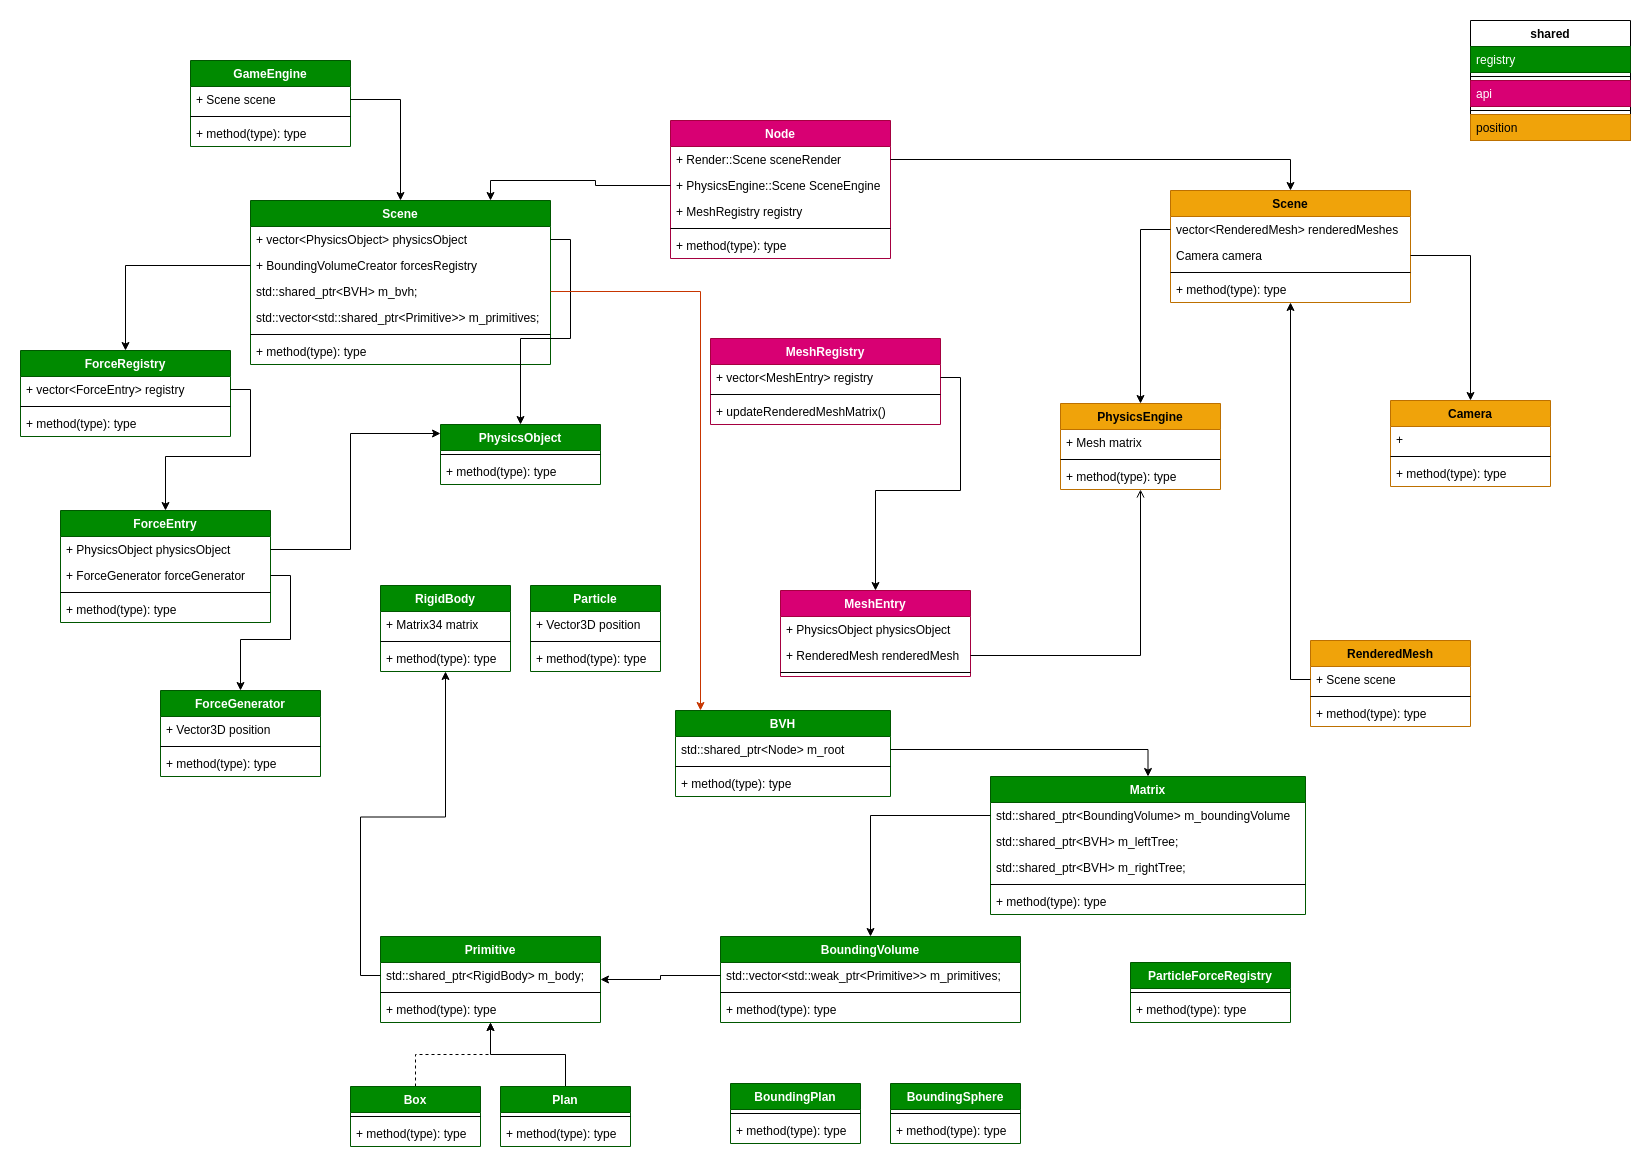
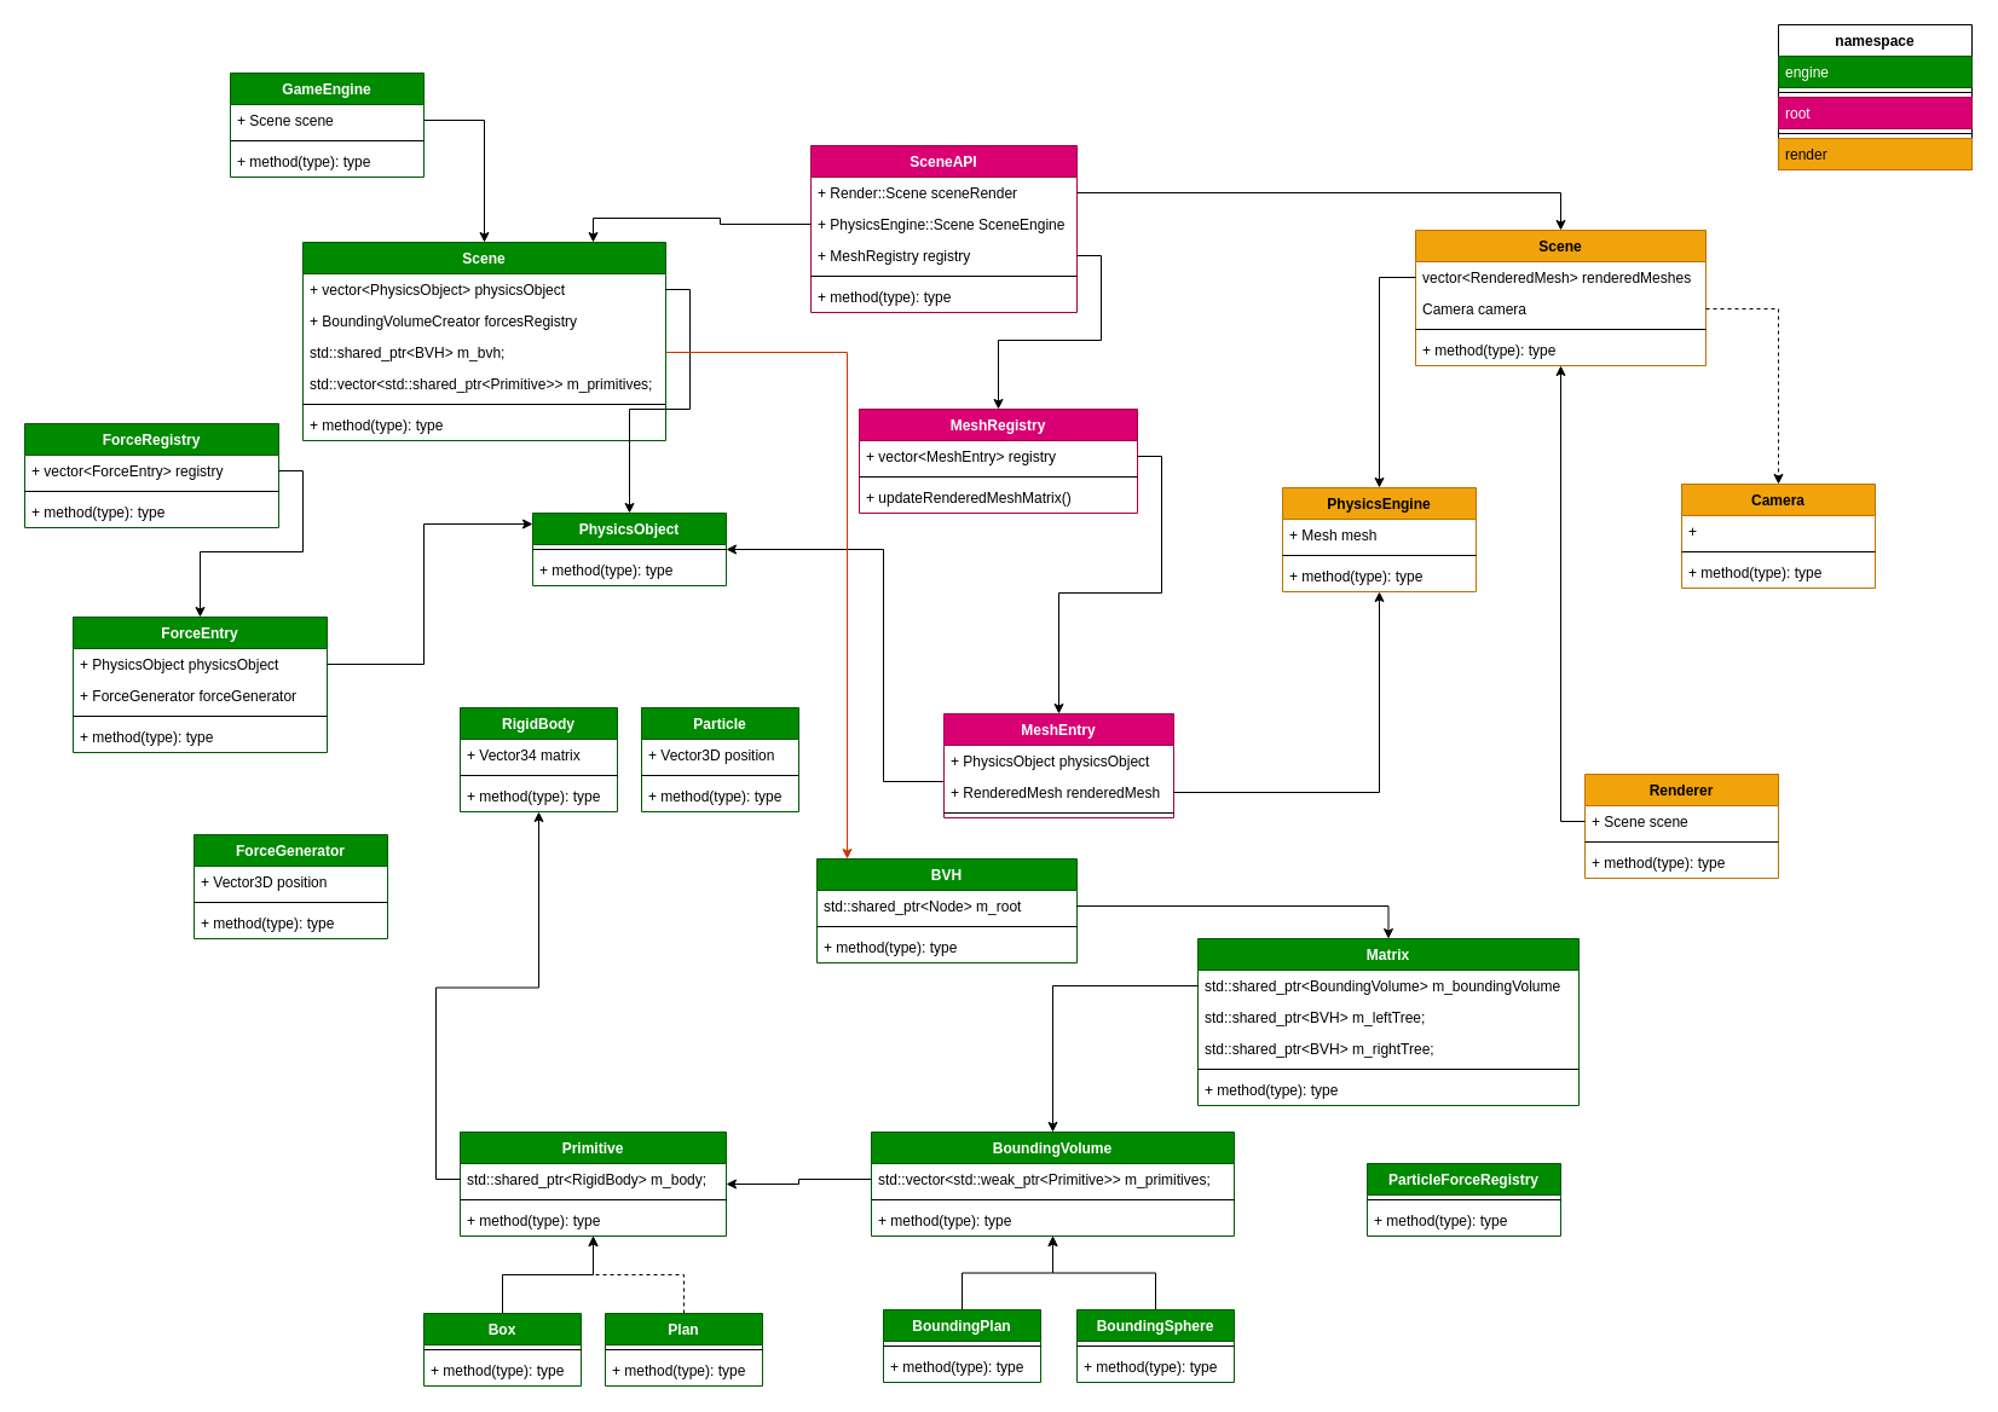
- <mxCell id="75" value="shared" style="swimlane;fontStyle=1;align=center;verticalAlign=top;childLayout=stackLayout;horizontal=1;startSize=26;horizontalStack=0;resizeParent=1;resizeParentMax=0;resizeLast=0;collapsible=1;marginBottom=0;" parent="1" vertex="1"><mxGeometry x="1470" y="20" width="160" height="120" as="geometry" /></mxCell>
+ <mxCell id="75" value="namespace" style="swimlane;fontStyle=1;align=center;verticalAlign=top;childLayout=stackLayout;horizontal=1;startSize=26;horizontalStack=0;resizeParent=1;resizeParentMax=0;resizeLast=0;collapsible=1;marginBottom=0;" parent="1" vertex="1"><mxGeometry x="1470" y="20" width="160" height="120" as="geometry" /></mxCell>
- <mxCell id="76" value="registry" style="text;strokeColor=#005700;fillColor=#008a00;align=left;verticalAlign=top;spacingLeft=4;spacingRight=4;overflow=hidden;rotatable=0;points=[[0,0.5],[1,0.5]];portConstraint=eastwest;fontColor=#ffffff;" parent="75" vertex="1"><mxGeometry y="26" width="160" height="26" as="geometry" /></mxCell>
+ <mxCell id="76" value="engine" style="text;strokeColor=#005700;fillColor=#008a00;align=left;verticalAlign=top;spacingLeft=4;spacingRight=4;overflow=hidden;rotatable=0;points=[[0,0.5],[1,0.5]];portConstraint=eastwest;fontColor=#ffffff;" parent="75" vertex="1"><mxGeometry y="26" width="160" height="26" as="geometry" /></mxCell>
- <mxCell id="78" value="api" style="text;strokeColor=#A50040;fillColor=#d80073;align=left;verticalAlign=top;spacingLeft=4;spacingRight=4;overflow=hidden;rotatable=0;points=[[0,0.5],[1,0.5]];portConstraint=eastwest;fontColor=#ffffff;" parent="75" vertex="1"><mxGeometry y="60" width="160" height="26" as="geometry" /></mxCell>
+ <mxCell id="78" value="root" style="text;strokeColor=#A50040;fillColor=#d80073;align=left;verticalAlign=top;spacingLeft=4;spacingRight=4;overflow=hidden;rotatable=0;points=[[0,0.5],[1,0.5]];portConstraint=eastwest;fontColor=#ffffff;" parent="75" vertex="1"><mxGeometry y="60" width="160" height="26" as="geometry" /></mxCell>
- <mxCell id="80" value="position" style="text;strokeColor=#BD7000;fillColor=#f0a30a;align=left;verticalAlign=top;spacingLeft=4;spacingRight=4;overflow=hidden;rotatable=0;points=[[0,0.5],[1,0.5]];portConstraint=eastwest;fontColor=#000000;" parent="75" vertex="1"><mxGeometry y="94" width="160" height="26" as="geometry" /></mxCell>
+ <mxCell id="80" value="render" style="text;strokeColor=#BD7000;fillColor=#f0a30a;align=left;verticalAlign=top;spacingLeft=4;spacingRight=4;overflow=hidden;rotatable=0;points=[[0,0.5],[1,0.5]];portConstraint=eastwest;fontColor=#000000;" parent="75" vertex="1"><mxGeometry y="94" width="160" height="26" as="geometry" /></mxCell>
- <mxCell id="26" value="Node" style="swimlane;fontStyle=1;align=center;verticalAlign=top;childLayout=stackLayout;horizontal=1;startSize=26;horizontalStack=0;resizeParent=1;resizeParentMax=0;resizeLast=0;collapsible=1;marginBottom=0;fillColor=#d80073;strokeColor=#A50040;fontColor=#ffffff;" parent="1" vertex="1"><mxGeometry x="670" y="120" width="220" height="138" as="geometry" /></mxCell>
+ <mxCell id="26" value="SceneAPI" style="swimlane;fontStyle=1;align=center;verticalAlign=top;childLayout=stackLayout;horizontal=1;startSize=26;horizontalStack=0;resizeParent=1;resizeParentMax=0;resizeLast=0;collapsible=1;marginBottom=0;fillColor=#d80073;strokeColor=#A50040;fontColor=#ffffff;" parent="1" vertex="1"><mxGeometry x="670" y="120" width="220" height="138" as="geometry" /></mxCell>
- <mxCell id="63" style="edgeStyle=orthogonalEdgeStyle;rounded=0;orthogonalLoop=1;jettySize=auto;html=1;" parent="1" source="4" target="53" edge="1"><mxGeometry relative="1" as="geometry" /></mxCell>
+ <mxCell id="50" style="edgeStyle=orthogonalEdgeStyle;rounded=0;orthogonalLoop=1;jettySize=auto;html=1;" parent="1" source="29" target="22" edge="1"><mxGeometry relative="1" as="geometry" /></mxCell>
- <mxCell id="41" style="edgeStyle=orthogonalEdgeStyle;rounded=0;orthogonalLoop=1;jettySize=auto;html=1;" parent="1" source="34" target="37" edge="1"><mxGeometry relative="1" as="geometry" /></mxCell>
+ <mxCell id="41" style="edgeStyle=orthogonalEdgeStyle;rounded=0;orthogonalLoop=1;jettySize=auto;html=1;dashed=1;" parent="1" source="34" target="37" edge="1"><mxGeometry relative="1" as="geometry" /></mxCell>
- <mxCell id="19" value="+ Mesh matrix" style="text;strokeColor=none;fillColor=none;align=left;verticalAlign=top;spacingLeft=4;spacingRight=4;overflow=hidden;rotatable=0;points=[[0,0.5],[1,0.5]];portConstraint=eastwest;" parent="18" vertex="1"><mxGeometry y="26" width="160" height="26" as="geometry" /></mxCell>
+ <mxCell id="19" value="+ Mesh mesh" style="text;strokeColor=none;fillColor=none;align=left;verticalAlign=top;spacingLeft=4;spacingRight=4;overflow=hidden;rotatable=0;points=[[0,0.5],[1,0.5]];portConstraint=eastwest;" parent="18" vertex="1"><mxGeometry y="26" width="160" height="26" as="geometry" /></mxCell>
- <mxCell id="48" style="edgeStyle=orthogonalEdgeStyle;rounded=0;orthogonalLoop=1;jettySize=auto;html=1;endArrow=open;" parent="1" source="46" target="18" edge="1"><mxGeometry relative="1" as="geometry" /></mxCell>
+ <mxCell id="48" style="edgeStyle=orthogonalEdgeStyle;rounded=0;orthogonalLoop=1;jettySize=auto;html=1;" parent="1" source="46" target="18" edge="1"><mxGeometry relative="1" as="geometry" /></mxCell>
+ <mxCell id="43" style="edgeStyle=orthogonalEdgeStyle;rounded=0;orthogonalLoop=1;jettySize=auto;html=1;" parent="1" source="44" target="14" edge="1"><mxGeometry relative="1" as="geometry"><Array as="points"><mxPoint x="730" y="646" /><mxPoint x="730" y="454" /></Array></mxGeometry></mxCell>
- <mxCell id="86" value="+ Matrix34 matrix" style="text;strokeColor=none;fillColor=none;align=left;verticalAlign=top;spacingLeft=4;spacingRight=4;overflow=hidden;rotatable=0;points=[[0,0.5],[1,0.5]];portConstraint=eastwest;" parent="85" vertex="1"><mxGeometry y="26" width="130" height="26" as="geometry" /></mxCell>
+ <mxCell id="86" value="+ Vector34 matrix" style="text;strokeColor=none;fillColor=none;align=left;verticalAlign=top;spacingLeft=4;spacingRight=4;overflow=hidden;rotatable=0;points=[[0,0.5],[1,0.5]];portConstraint=eastwest;" parent="85" vertex="1"><mxGeometry y="26" width="130" height="26" as="geometry" /></mxCell>
- <mxCell id="69" style="edgeStyle=orthogonalEdgeStyle;rounded=0;orthogonalLoop=1;jettySize=auto;html=1;" parent="1" source="59" target="65" edge="1"><mxGeometry relative="1" as="geometry" /></mxCell>
- <mxCell id="70" value="RenderedMesh" style="swimlane;fontStyle=1;align=center;verticalAlign=top;childLayout=stackLayout;horizontal=1;startSize=26;horizontalStack=0;resizeParent=1;resizeParentMax=0;resizeLast=0;collapsible=1;marginBottom=0;fillColor=#f0a30a;fontColor=#000000;strokeColor=#BD7000;" parent="1" vertex="1"><mxGeometry x="1310" y="640" width="160" height="86" as="geometry" /></mxCell>
+ <mxCell id="70" value="Renderer" style="swimlane;fontStyle=1;align=center;verticalAlign=top;childLayout=stackLayout;horizontal=1;startSize=26;horizontalStack=0;resizeParent=1;resizeParentMax=0;resizeLast=0;collapsible=1;marginBottom=0;fillColor=#f0a30a;fontColor=#000000;strokeColor=#BD7000;" parent="1" vertex="1"><mxGeometry x="1310" y="640" width="160" height="86" as="geometry" /></mxCell>
+ <mxCell id="105" style="edgeStyle=orthogonalEdgeStyle;rounded=0;orthogonalLoop=1;jettySize=auto;html=1;" edge="1" parent="1" source="106" target="101"><mxGeometry relative="1" as="geometry" /></mxCell>
+ <mxCell id="109" style="edgeStyle=orthogonalEdgeStyle;rounded=0;orthogonalLoop=1;jettySize=auto;html=1;" edge="1" parent="1" source="110" target="101"><mxGeometry relative="1" as="geometry" /></mxCell>
- <mxCell id="97" style="edgeStyle=orthogonalEdgeStyle;rounded=0;orthogonalLoop=1;jettySize=auto;html=1;dashed=1;" edge="1" parent="1" source="98" target="89"><mxGeometry relative="1" as="geometry" /></mxCell>
+ <mxCell id="97" style="edgeStyle=orthogonalEdgeStyle;rounded=0;orthogonalLoop=1;jettySize=auto;html=1;" edge="1" parent="1" source="98" target="89"><mxGeometry relative="1" as="geometry" /></mxCell>
- <mxCell id="93" style="edgeStyle=orthogonalEdgeStyle;rounded=0;orthogonalLoop=1;jettySize=auto;html=1;" edge="1" parent="1" source="94" target="89"><mxGeometry relative="1" as="geometry" /></mxCell>
+ <mxCell id="93" style="edgeStyle=orthogonalEdgeStyle;rounded=0;orthogonalLoop=1;jettySize=auto;html=1;dashed=1;" edge="1" parent="1" source="94" target="89"><mxGeometry relative="1" as="geometry" /></mxCell>
